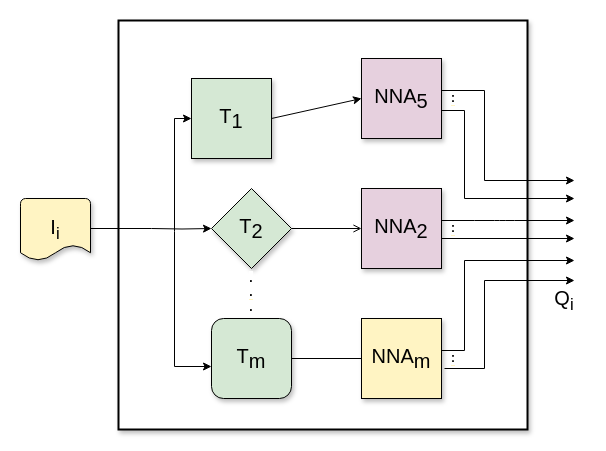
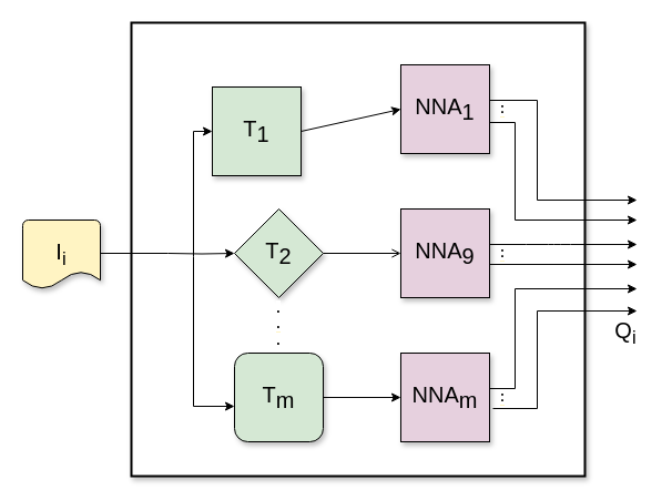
- <mxCell id="10" value="NNA&lt;sub style=&quot;font-size: 20px;&quot;&gt;5&lt;/sub&gt;" style="whiteSpace=wrap;html=1;aspect=fixed;fontSize=20;shadow=1;fillColor=#E6D0DE;" parent="1" vertex="1"><mxGeometry x="361" y="58" width="80" height="80" as="geometry" /></mxCell>
+ <mxCell id="10" value="NNA&lt;sub style=&quot;font-size: 20px;&quot;&gt;1&lt;/sub&gt;" style="whiteSpace=wrap;html=1;aspect=fixed;fontSize=20;shadow=1;fillColor=#E6D0DE;" parent="1" vertex="1"><mxGeometry x="361" y="58" width="80" height="80" as="geometry" /></mxCell>
- <mxCell id="11" value="NNA&lt;sub style=&quot;font-size: 20px;&quot;&gt;2&lt;/sub&gt;" style="whiteSpace=wrap;html=1;aspect=fixed;fontSize=20;shadow=1;fillColor=#E6D0DE;" parent="1" vertex="1"><mxGeometry x="361" y="188" width="80" height="80" as="geometry" /></mxCell>
+ <mxCell id="11" value="NNA&lt;sub style=&quot;font-size: 20px;&quot;&gt;9&lt;/sub&gt;" style="whiteSpace=wrap;html=1;aspect=fixed;fontSize=20;shadow=1;fillColor=#E6D0DE;" parent="1" vertex="1"><mxGeometry x="361" y="188" width="80" height="80" as="geometry" /></mxCell>
- <mxCell id="15" value="" style="endArrow=none;html=1;fontSize=16;entryX=0;entryY=0.5;entryDx=0;entryDy=0;" parent="1" source="5" target="12" edge="1"><mxGeometry width="50" height="50" relative="1" as="geometry"><mxPoint x="171" y="608" as="sourcePoint" /><mxPoint x="221" y="558" as="targetPoint" /></mxGeometry></mxCell>
+ <mxCell id="15" value="" style="endArrow=classic;html=1;fontSize=16;entryX=0;entryY=0.5;entryDx=0;entryDy=0;" parent="1" source="5" target="12" edge="1"><mxGeometry width="50" height="50" relative="1" as="geometry"><mxPoint x="171" y="608" as="sourcePoint" /><mxPoint x="221" y="558" as="targetPoint" /></mxGeometry></mxCell>
- <mxCell id="12" value="NNA&lt;sub style=&quot;font-size: 20px;&quot;&gt;m&lt;/sub&gt;" style="whiteSpace=wrap;html=1;aspect=fixed;fontSize=20;shadow=1;fillColor=#fff4c3;" parent="1" vertex="1"><mxGeometry x="361" y="318" width="80" height="80" as="geometry" /></mxCell>
+ <mxCell id="12" value="NNA&lt;sub style=&quot;font-size: 20px;&quot;&gt;m&lt;/sub&gt;" style="whiteSpace=wrap;html=1;aspect=fixed;fontSize=20;shadow=1;fillColor=#E6D0DE;" parent="1" vertex="1"><mxGeometry x="361" y="318" width="80" height="80" as="geometry" /></mxCell>
